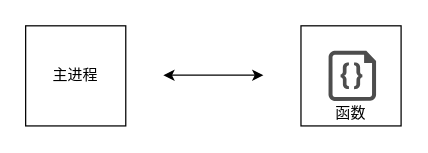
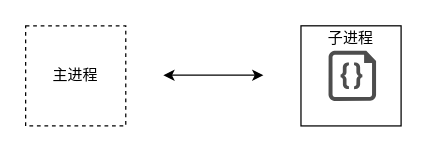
+ <mxCell id="6" value="子进程" style="text;html=1;strokeColor=none;fillColor=none;align=center;verticalAlign=middle;whiteSpace=wrap;rounded=0;" parent="1" vertex="1"><mxGeometry x="260" y="20" width="40" height="20" as="geometry" /></mxCell>
- <mxCell id="2" value="主进程" style="whiteSpace=wrap;html=1;aspect=fixed;" parent="1" vertex="1"><mxGeometry x="20" y="20" width="80" height="80" as="geometry" /></mxCell>
+ <mxCell id="2" value="主进程" style="whiteSpace=wrap;html=1;aspect=fixed;dashed=1;" parent="1" vertex="1"><mxGeometry x="20" y="20" width="80" height="80" as="geometry" /></mxCell>
- <mxCell id="7" value="函数" style="text;html=1;strokeColor=none;fillColor=none;align=center;verticalAlign=middle;whiteSpace=wrap;rounded=0;" parent="1" vertex="1"><mxGeometry x="260" y="80" width="40" height="20" as="geometry" /></mxCell>
